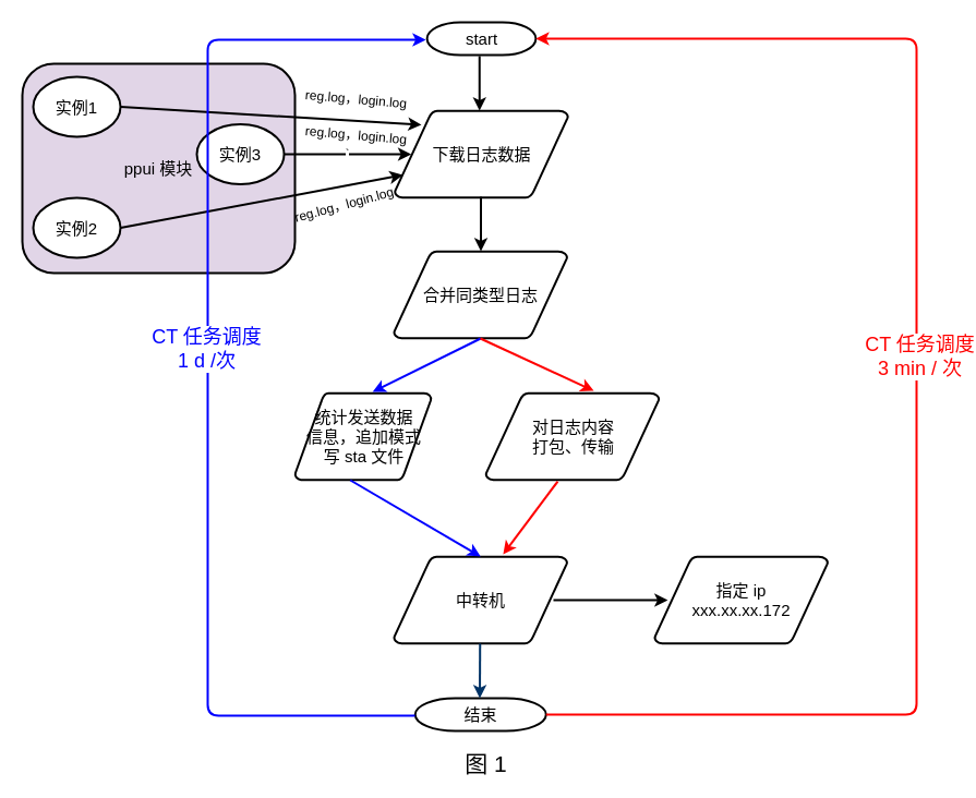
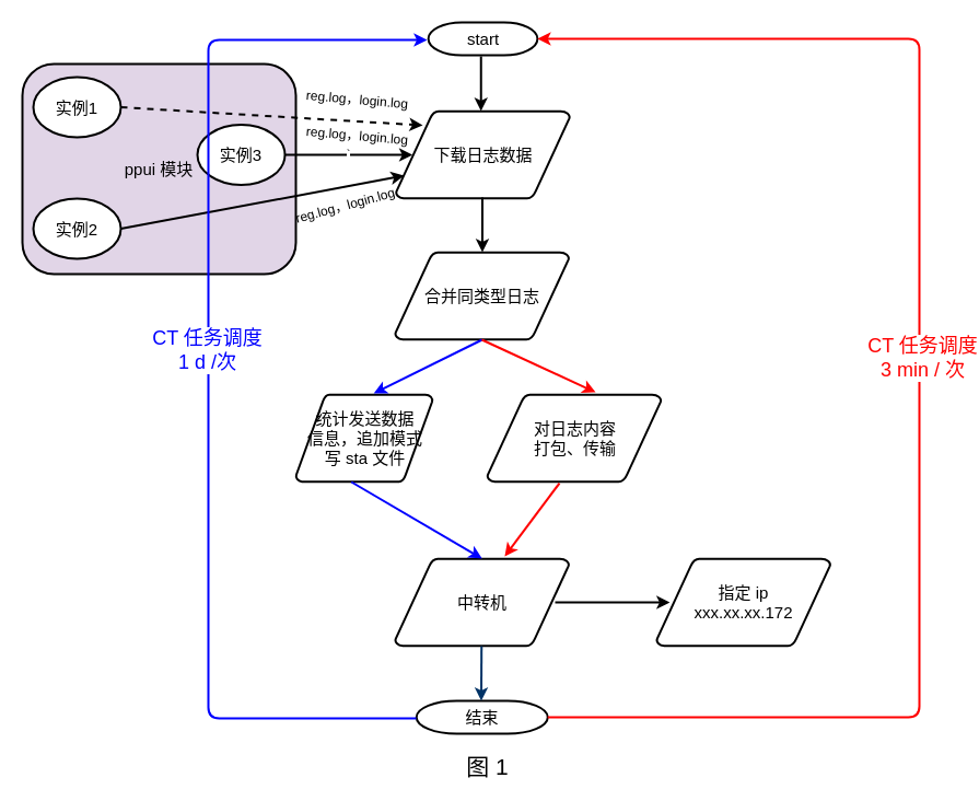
- <mxCell id="10" value="" style="endArrow=classic;html=1;exitX=1;exitY=0.5;exitDx=0;exitDy=0;entryX=0.154;entryY=0.163;entryDx=0;entryDy=0;entryPerimeter=0;strokeWidth=2;" parent="1" source="7" target="4" edge="1"><mxGeometry width="50" height="50" relative="1" as="geometry"><mxPoint x="260" y="70" as="sourcePoint" /><mxPoint x="310" y="20" as="targetPoint" /></mxGeometry></mxCell>
+ <mxCell id="10" value="" style="endArrow=classic;html=1;exitX=1;exitY=0.5;exitDx=0;exitDy=0;entryX=0.154;entryY=0.163;entryDx=0;entryDy=0;entryPerimeter=0;strokeWidth=2;dashed=1;" parent="1" source="7" target="4" edge="1"><mxGeometry width="50" height="50" relative="1" as="geometry"><mxPoint x="260" y="70" as="sourcePoint" /><mxPoint x="310" y="20" as="targetPoint" /></mxGeometry></mxCell>
